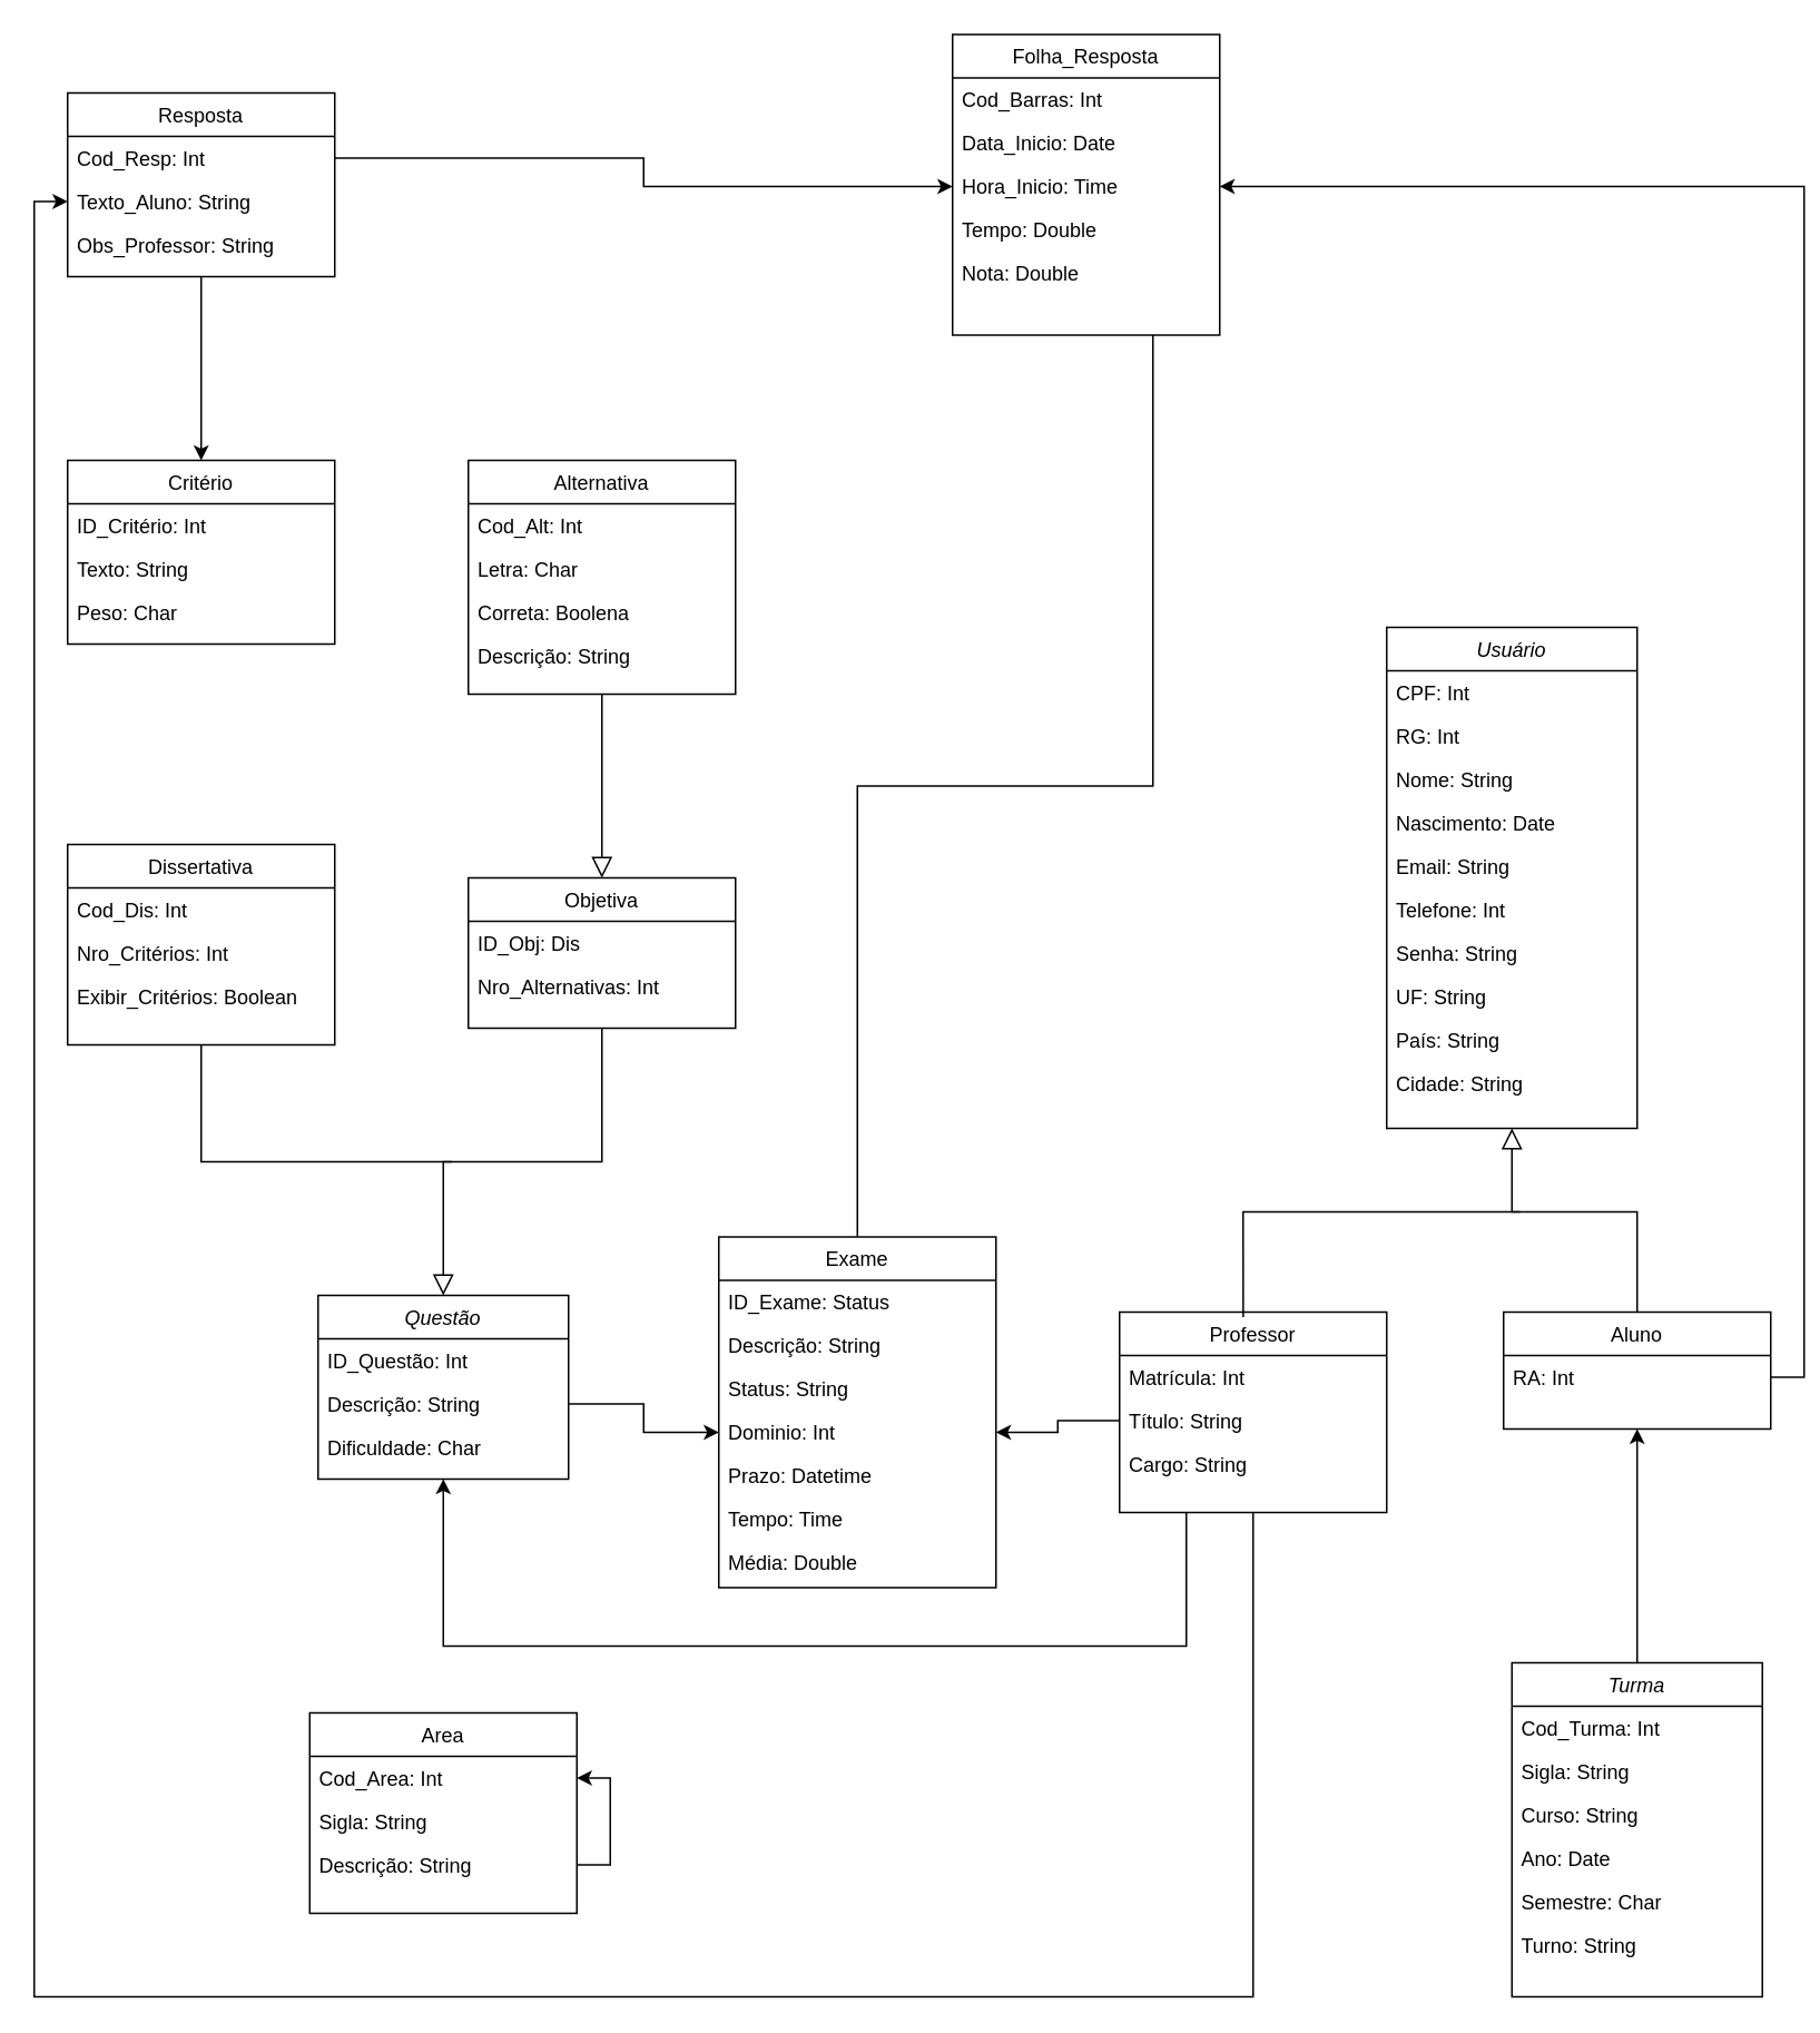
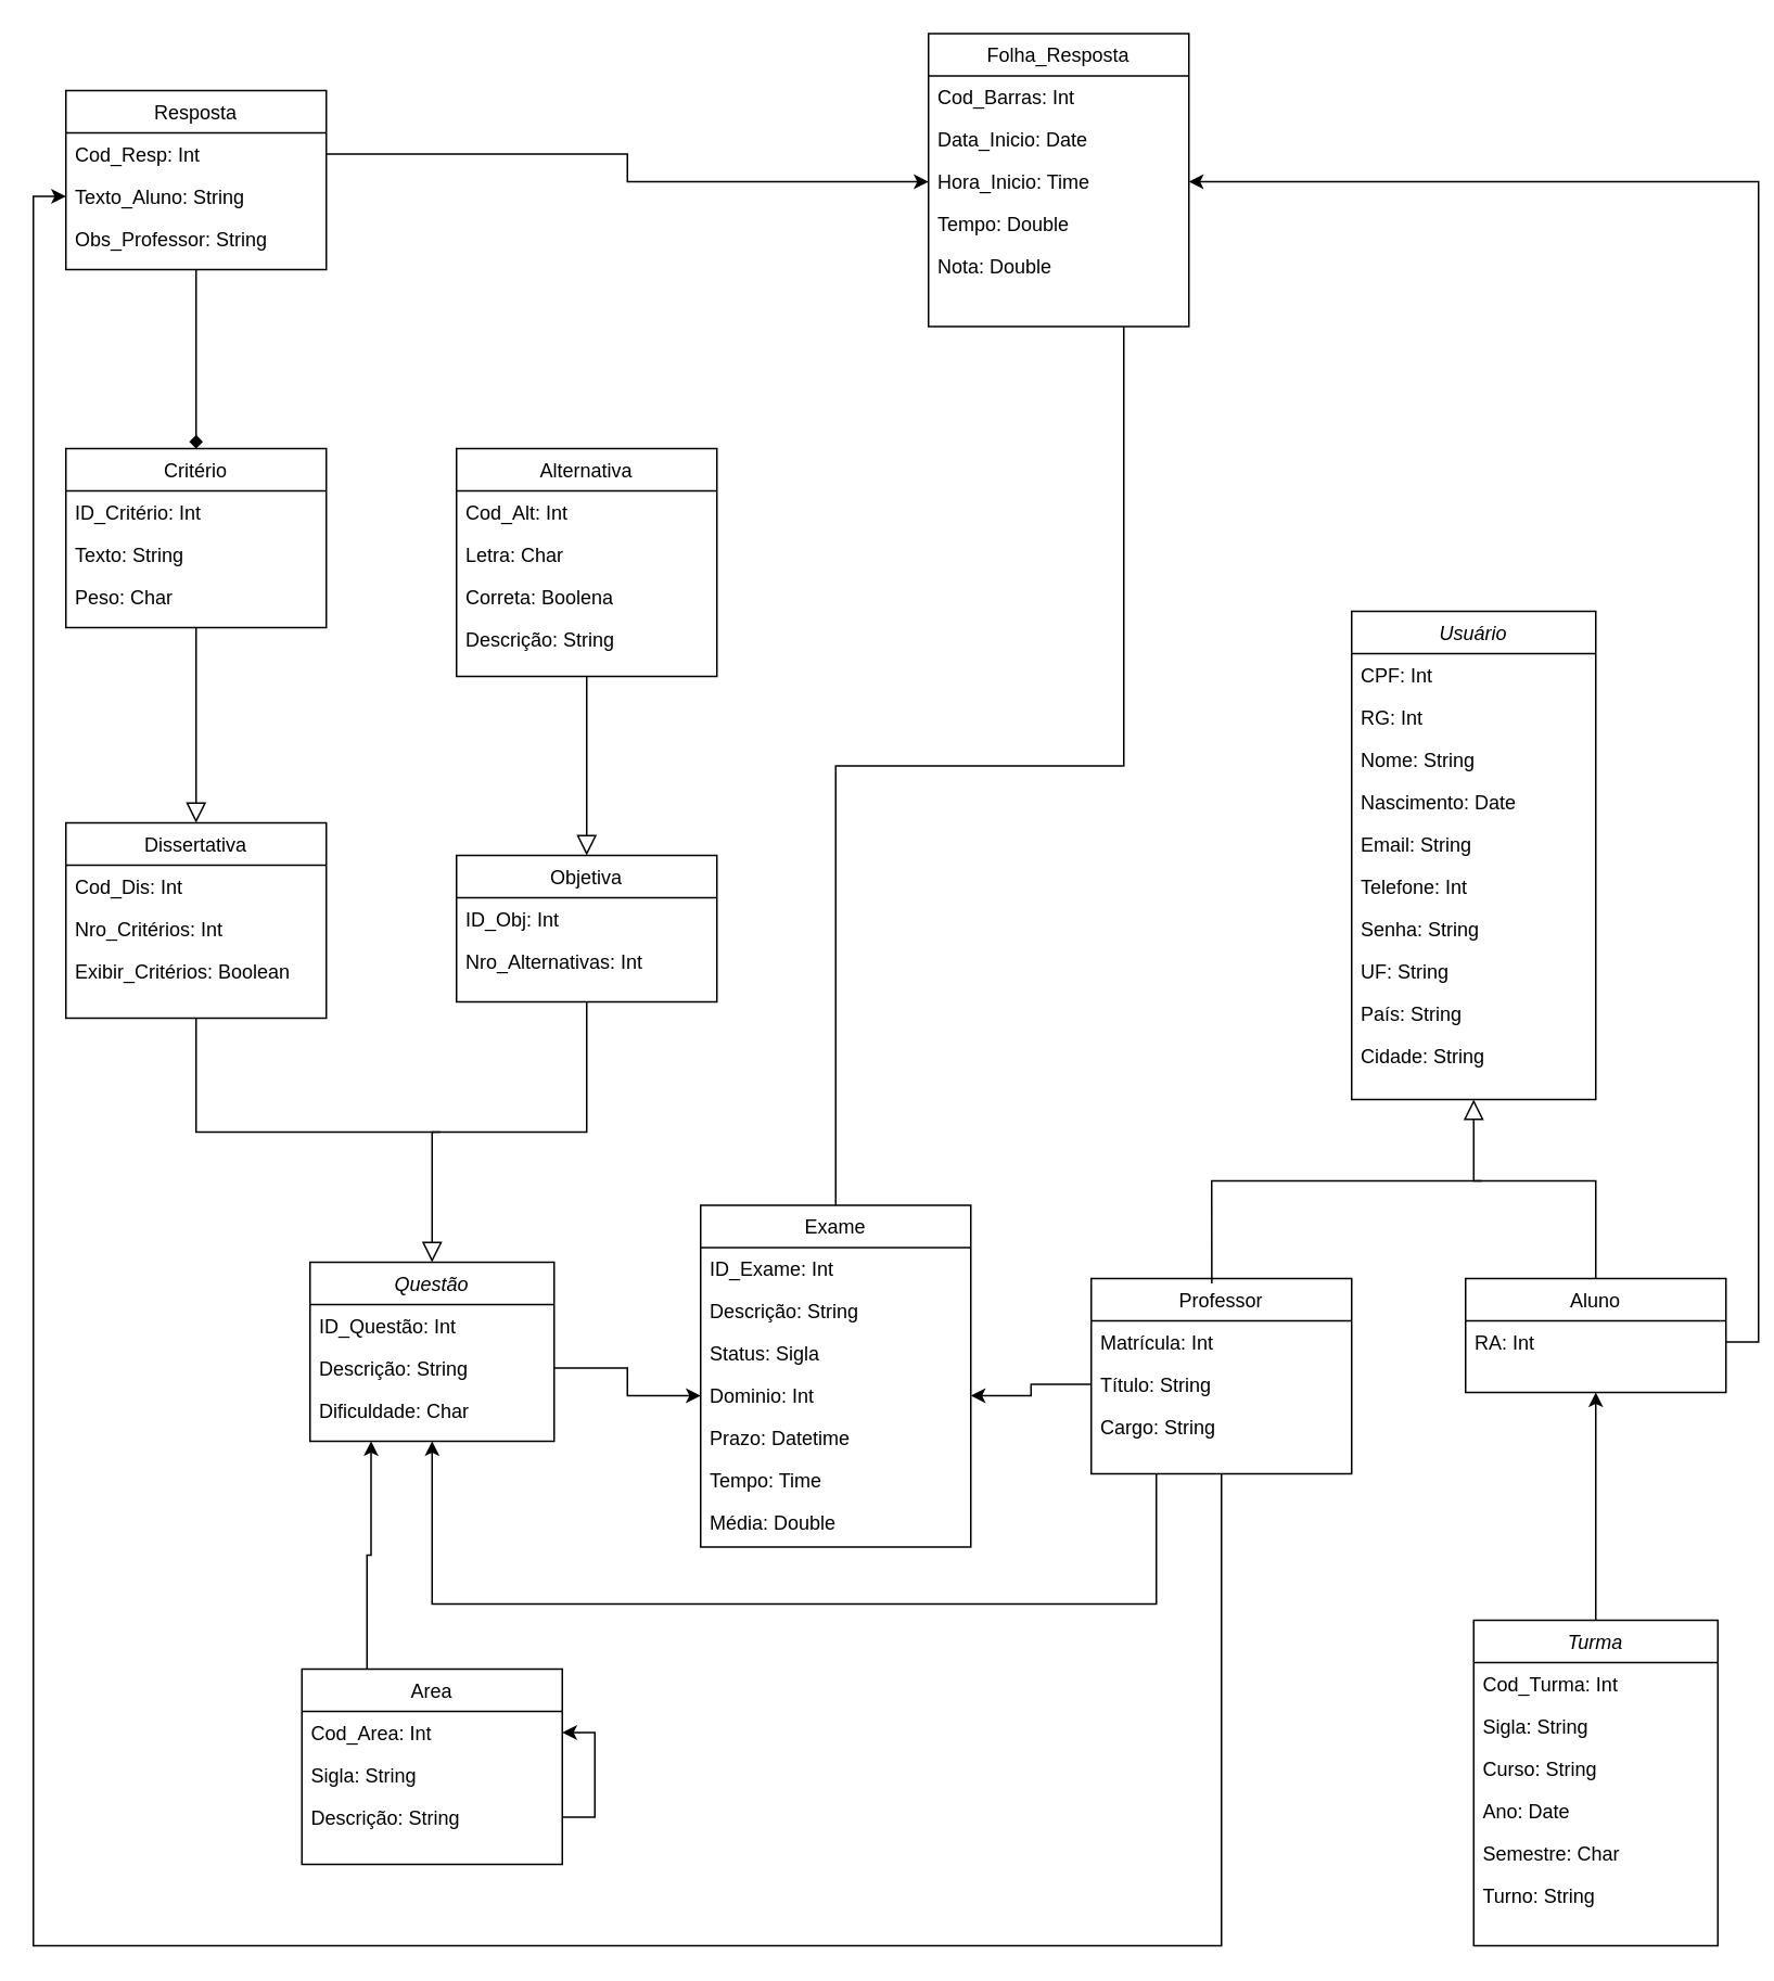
- <mxCell id="70" style="edgeStyle=orthogonalEdgeStyle;rounded=0;orthogonalLoop=1;jettySize=auto;html=1;exitX=0.5;exitY=1;exitDx=0;exitDy=0;entryX=0.5;entryY=0;entryDx=0;entryDy=0;" edge="1" parent="1" source="71" target="75"><mxGeometry relative="1" as="geometry" /></mxCell>
+ <mxCell id="70" style="edgeStyle=orthogonalEdgeStyle;rounded=0;orthogonalLoop=1;jettySize=auto;html=1;exitX=0.5;exitY=1;exitDx=0;exitDy=0;entryX=0.5;entryY=0;entryDx=0;entryDy=0;endArrow=diamond;" edge="1" parent="1" source="71" target="75"><mxGeometry relative="1" as="geometry" /></mxCell>
+ <mxCell id="84" value="" style="endArrow=block;endSize=10;endFill=0;shadow=0;strokeWidth=1;rounded=0;curved=0;edgeStyle=elbowEdgeStyle;elbow=vertical;exitX=0.5;exitY=1;exitDx=0;exitDy=0;entryX=0.5;entryY=0;entryDx=0;entryDy=0;" edge="1" parent="1" source="75" target="60"><mxGeometry width="160" relative="1" as="geometry"><mxPoint x="370" y="425" as="sourcePoint" /><mxPoint x="370" y="535" as="targetPoint" /><Array as="points"><mxPoint x="110" y="425" /><mxPoint x="285" y="715" /></Array></mxGeometry></mxCell>
- <mxCell id="57" value="ID_Obj: Dis" style="text;align=left;verticalAlign=top;spacingLeft=4;spacingRight=4;overflow=hidden;rotatable=0;points=[[0,0.5],[1,0.5]];portConstraint=eastwest;" vertex="1" parent="56"><mxGeometry y="26" width="160" height="26" as="geometry" /></mxCell>
+ <mxCell id="57" value="ID_Obj: Int" style="text;align=left;verticalAlign=top;spacingLeft=4;spacingRight=4;overflow=hidden;rotatable=0;points=[[0,0.5],[1,0.5]];portConstraint=eastwest;" vertex="1" parent="56"><mxGeometry y="26" width="160" height="26" as="geometry" /></mxCell>
- <mxCell id="39" value="ID_Exame: Status" style="text;align=left;verticalAlign=top;spacingLeft=4;spacingRight=4;overflow=hidden;rotatable=0;points=[[0,0.5],[1,0.5]];portConstraint=eastwest;rounded=0;shadow=0;html=0;" vertex="1" parent="38"><mxGeometry y="26" width="166" height="26" as="geometry" /></mxCell>
+ <mxCell id="39" value="ID_Exame: Int" style="text;align=left;verticalAlign=top;spacingLeft=4;spacingRight=4;overflow=hidden;rotatable=0;points=[[0,0.5],[1,0.5]];portConstraint=eastwest;rounded=0;shadow=0;html=0;" vertex="1" parent="38"><mxGeometry y="26" width="166" height="26" as="geometry" /></mxCell>
- <mxCell id="41" value="Status: String" style="text;align=left;verticalAlign=top;spacingLeft=4;spacingRight=4;overflow=hidden;rotatable=0;points=[[0,0.5],[1,0.5]];portConstraint=eastwest;rounded=0;shadow=0;html=0;" vertex="1" parent="38"><mxGeometry y="78" width="166" height="26" as="geometry" /></mxCell>
+ <mxCell id="41" value="Status: Sigla" style="text;align=left;verticalAlign=top;spacingLeft=4;spacingRight=4;overflow=hidden;rotatable=0;points=[[0,0.5],[1,0.5]];portConstraint=eastwest;rounded=0;shadow=0;html=0;" vertex="1" parent="38"><mxGeometry y="78" width="166" height="26" as="geometry" /></mxCell>
+ <mxCell id="46" style="edgeStyle=orthogonalEdgeStyle;rounded=0;orthogonalLoop=1;jettySize=auto;html=1;exitX=0.25;exitY=0;exitDx=0;exitDy=0;entryX=0.25;entryY=1;entryDx=0;entryDy=0;" edge="1" parent="1" source="47" target="52"><mxGeometry relative="1" as="geometry" /></mxCell>
